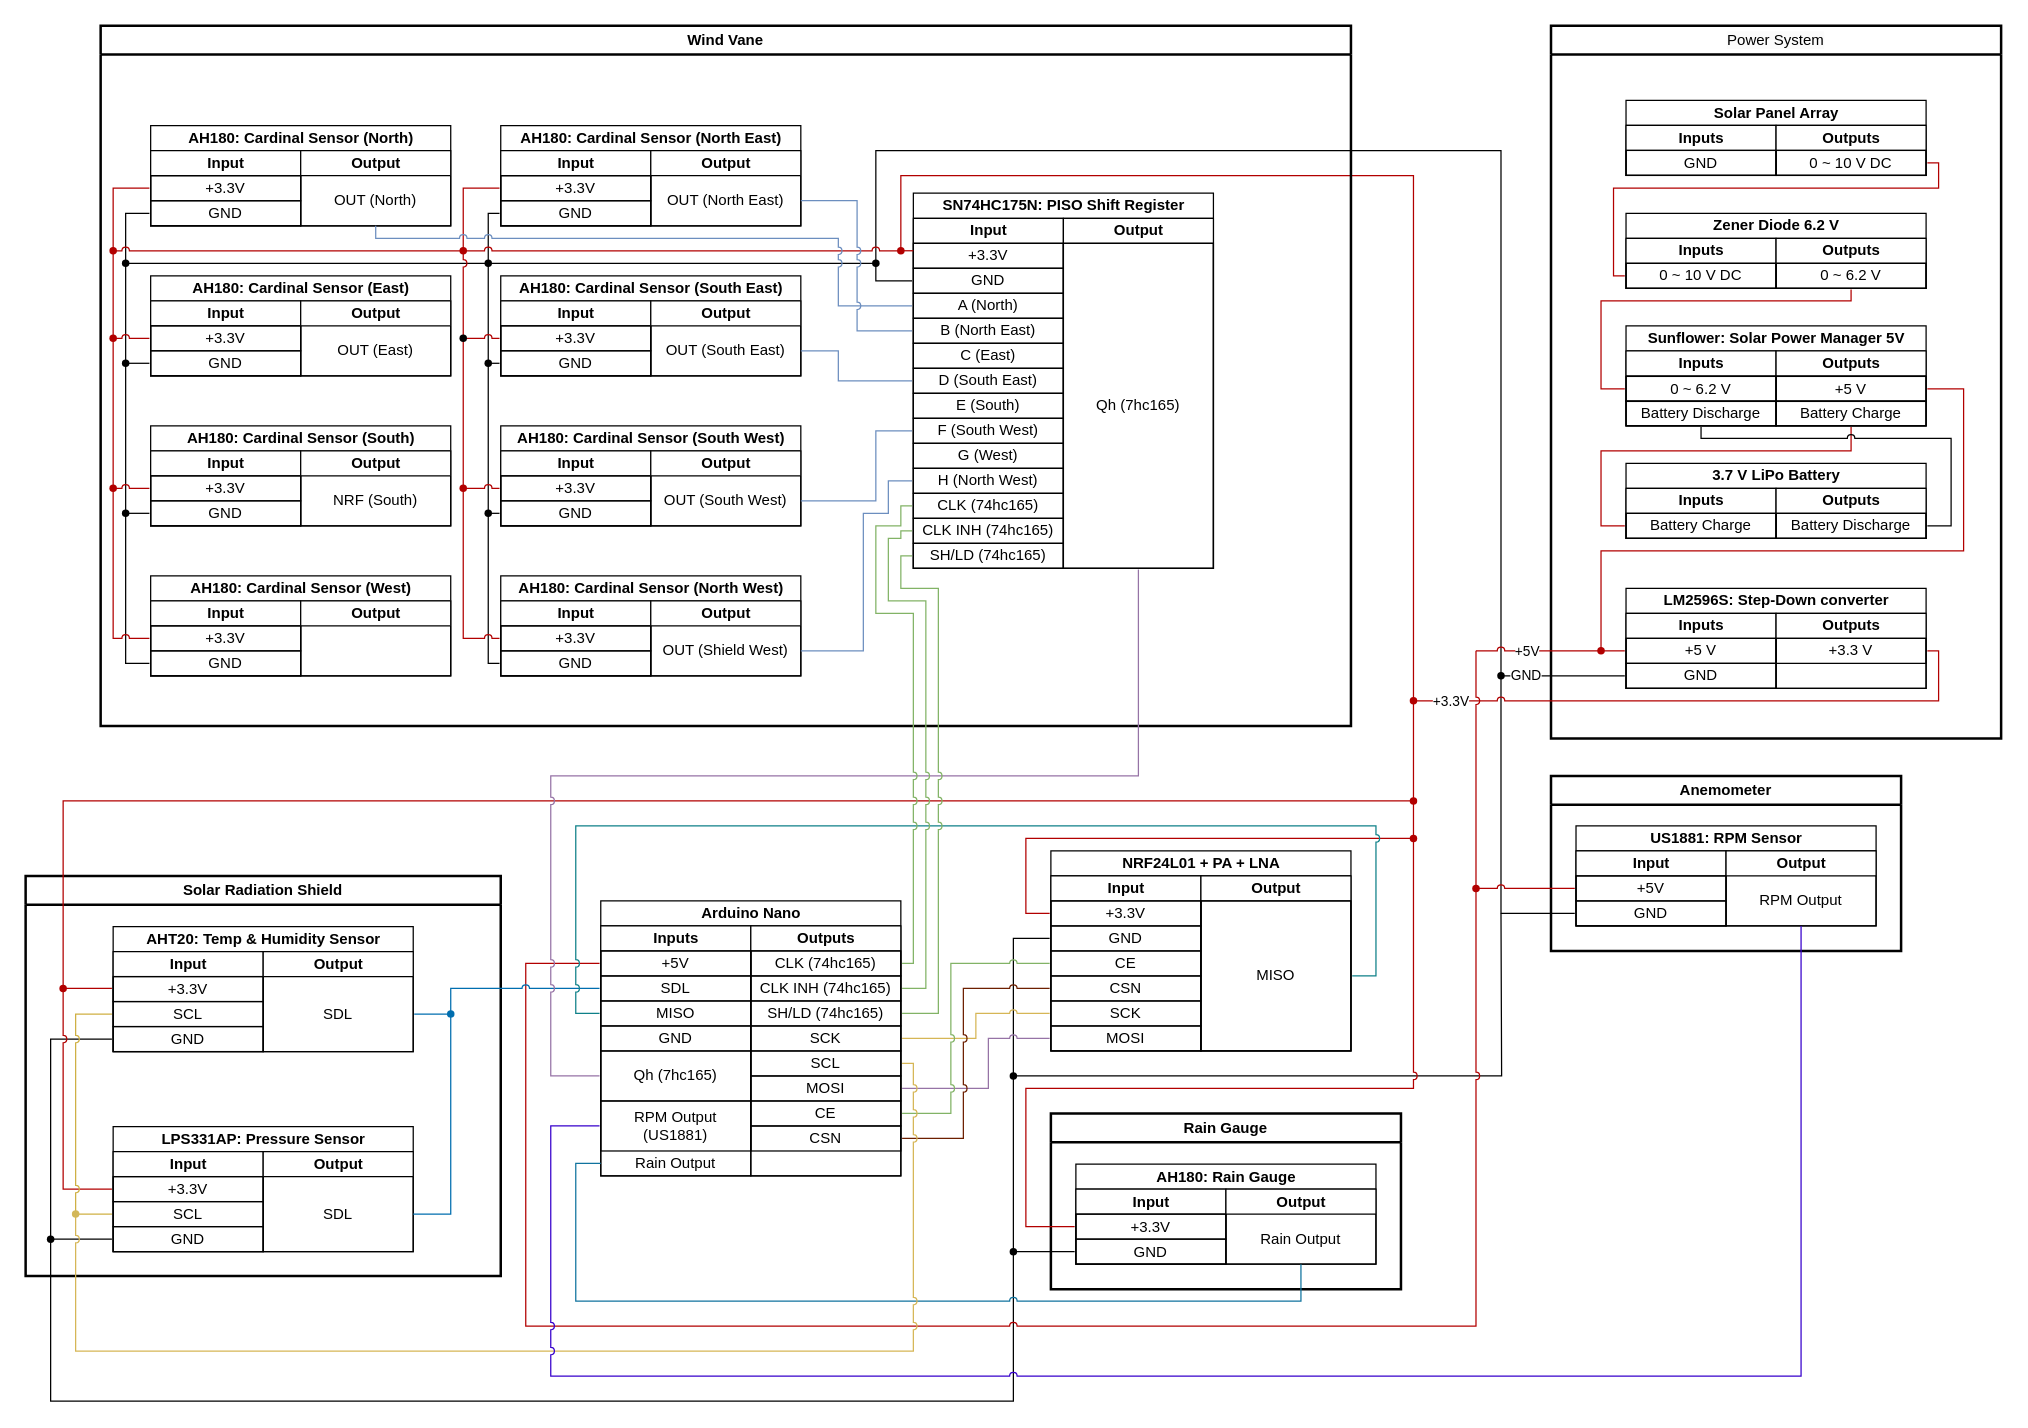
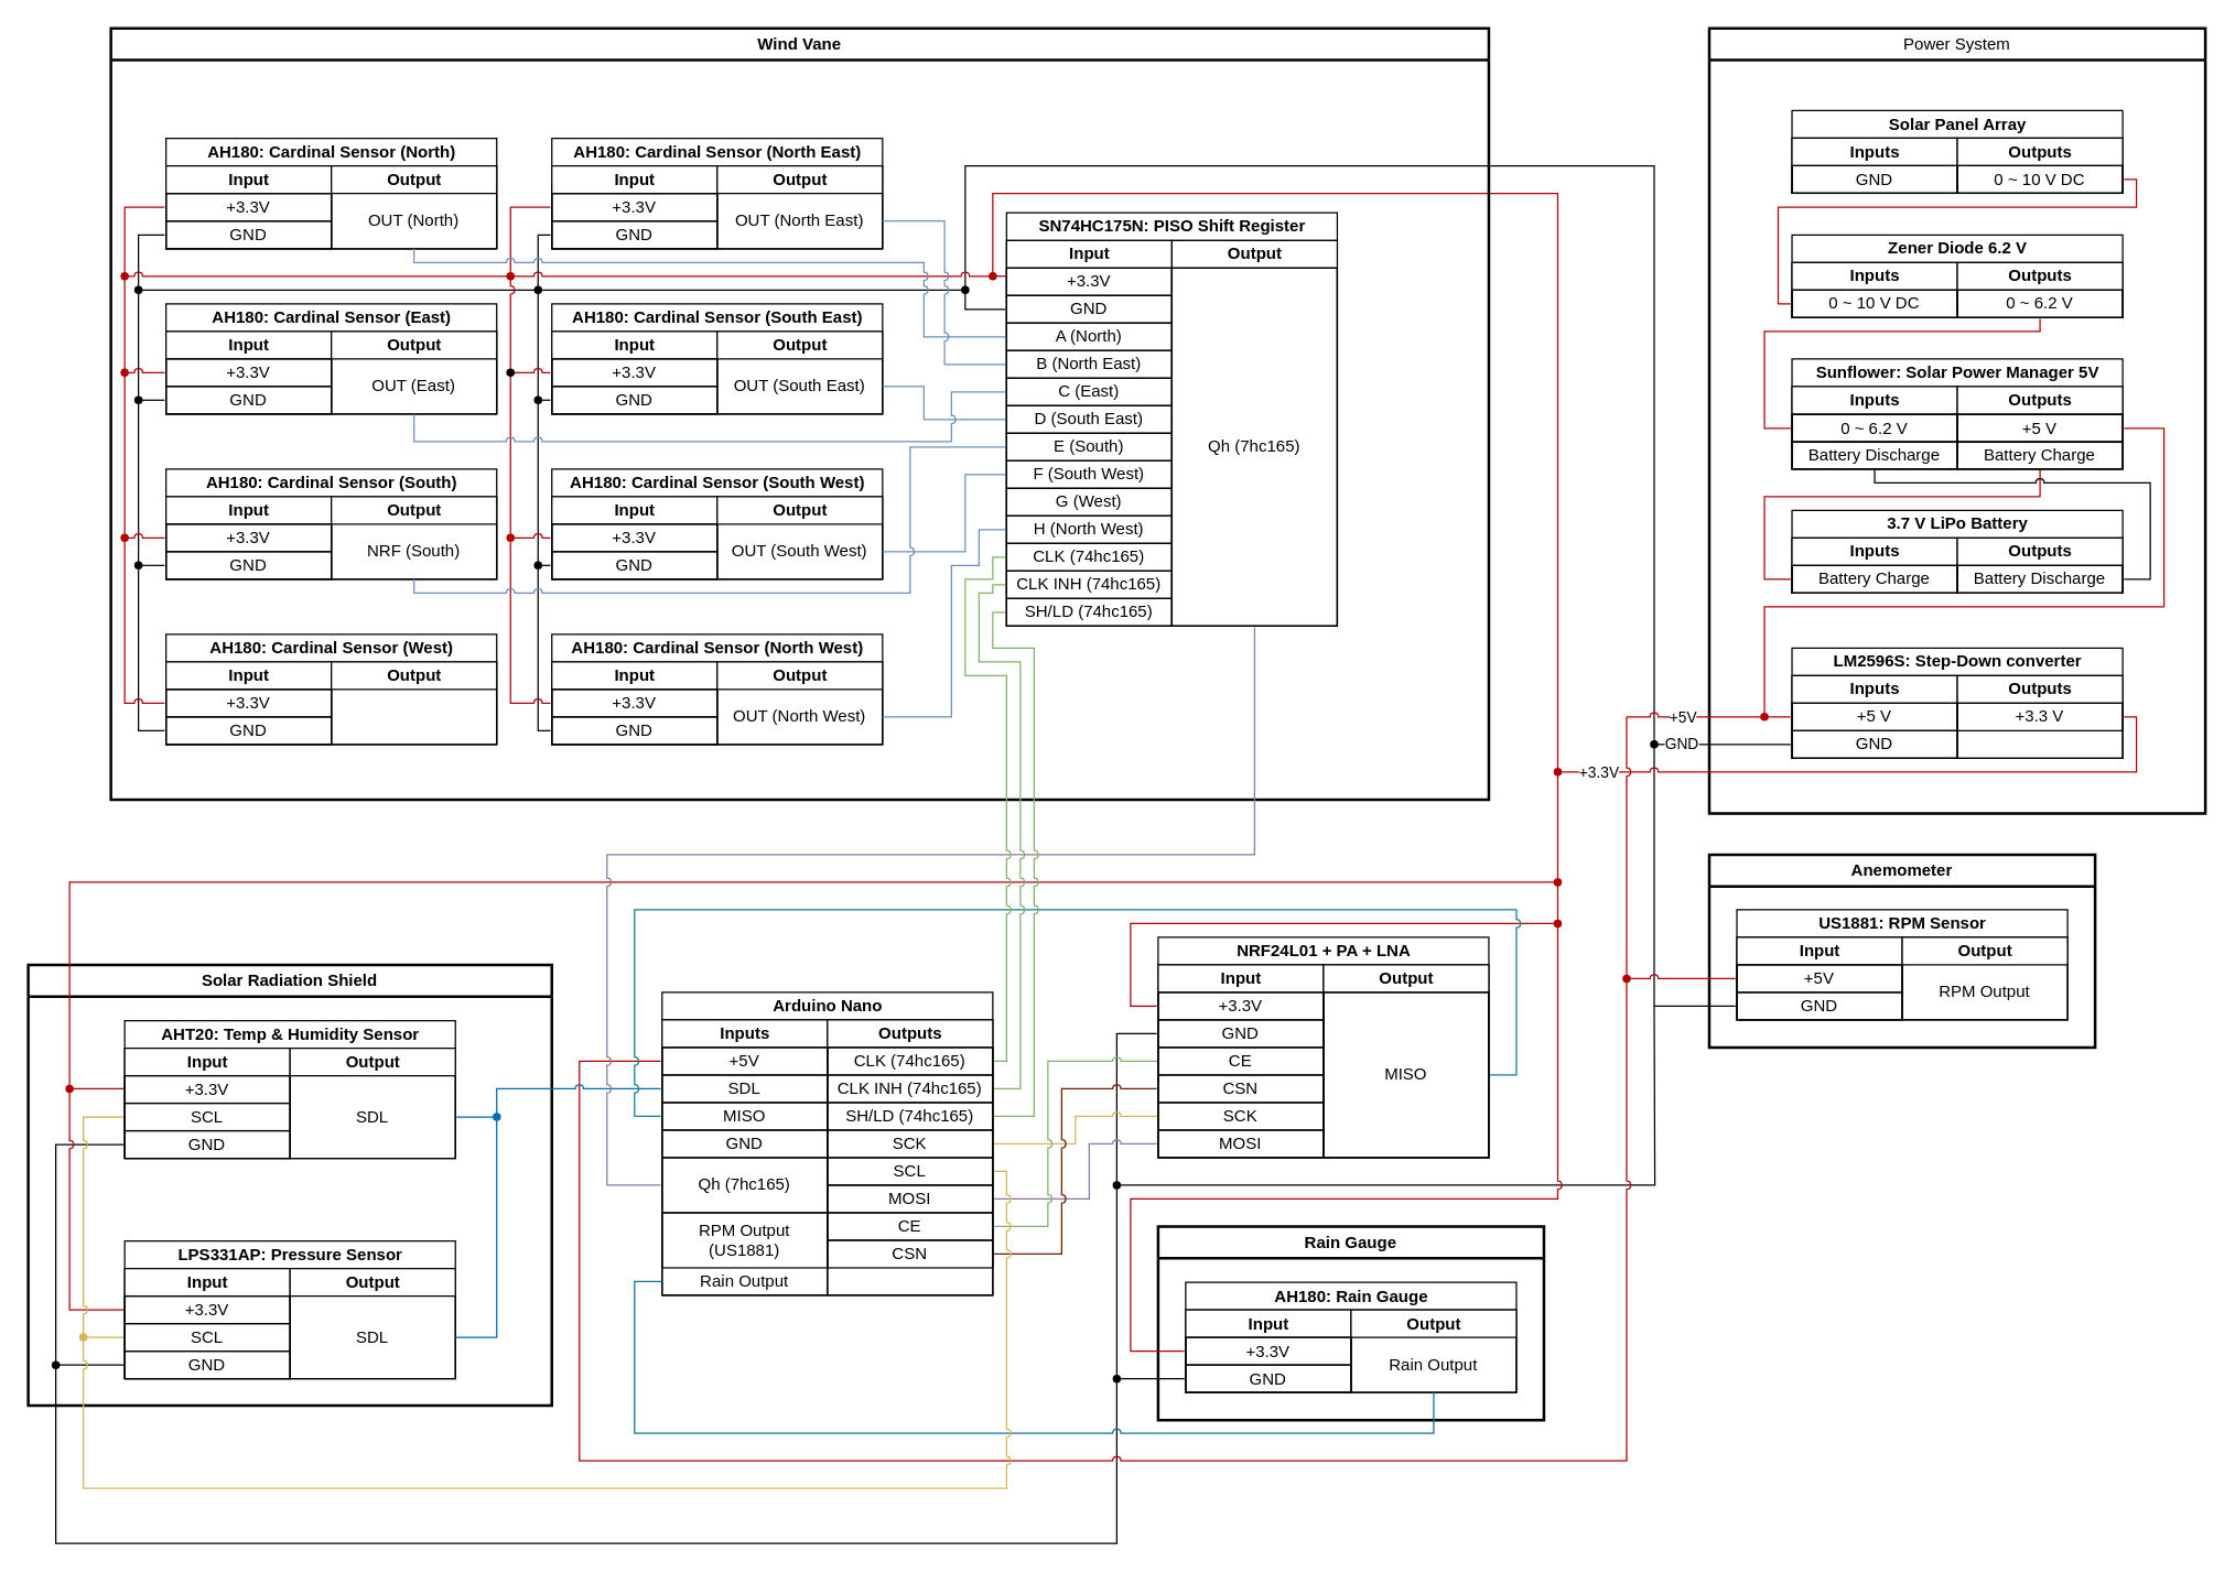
+ <mxCell id="171" style="edgeStyle=orthogonalEdgeStyle;rounded=0;orthogonalLoop=1;jettySize=auto;html=1;entryX=0;entryY=0.5;entryDx=0;entryDy=0;fillColor=#dae8fc;strokeColor=#6c8ebf;endArrow=none;endFill=0;jumpStyle=arc;" parent="79" source="115" target="92" edge="1"><mxGeometry relative="1" as="geometry"><Array as="points"><mxPoint x="220" y="300" /><mxPoint x="610" y="300" /><mxPoint x="610" y="264" /></Array></mxGeometry></mxCell>
+ <mxCell id="179" style="edgeStyle=orthogonalEdgeStyle;rounded=0;orthogonalLoop=1;jettySize=auto;html=1;entryX=0;entryY=0.5;entryDx=0;entryDy=0;fillColor=#dae8fc;strokeColor=#6c8ebf;endArrow=none;endFill=0;jumpStyle=arc;" parent="79" source="177" target="96" edge="1"><mxGeometry relative="1" as="geometry"><Array as="points"><mxPoint x="220" y="410" /><mxPoint x="580" y="410" /><mxPoint x="580" y="304" /></Array></mxGeometry></mxCell>
- <mxCell id="144" value="OUT (Shield West)" style="text;html=1;align=center;verticalAlign=middle;whiteSpace=wrap;rounded=0;" parent="143" vertex="1"><mxGeometry y="20" width="120" height="40" as="geometry" /></mxCell>
+ <mxCell id="144" value="OUT (North West)" style="text;html=1;align=center;verticalAlign=middle;whiteSpace=wrap;rounded=0;" parent="143" vertex="1"><mxGeometry y="20" width="120" height="40" as="geometry" /></mxCell>
- <mxCell id="262" style="edgeStyle=orthogonalEdgeStyle;rounded=0;orthogonalLoop=1;jettySize=auto;html=1;entryX=0;entryY=0.5;entryDx=0;entryDy=0;jumpStyle=arc;endArrow=none;endFill=0;fillColor=#6a00ff;strokeColor=#3700CC;" parent="1" source="71" target="44" edge="1"><mxGeometry relative="1" as="geometry"><Array as="points"><mxPoint x="1440" y="1100" /><mxPoint x="440" y="1100" /><mxPoint x="440" y="900" /></Array></mxGeometry></mxCell>
